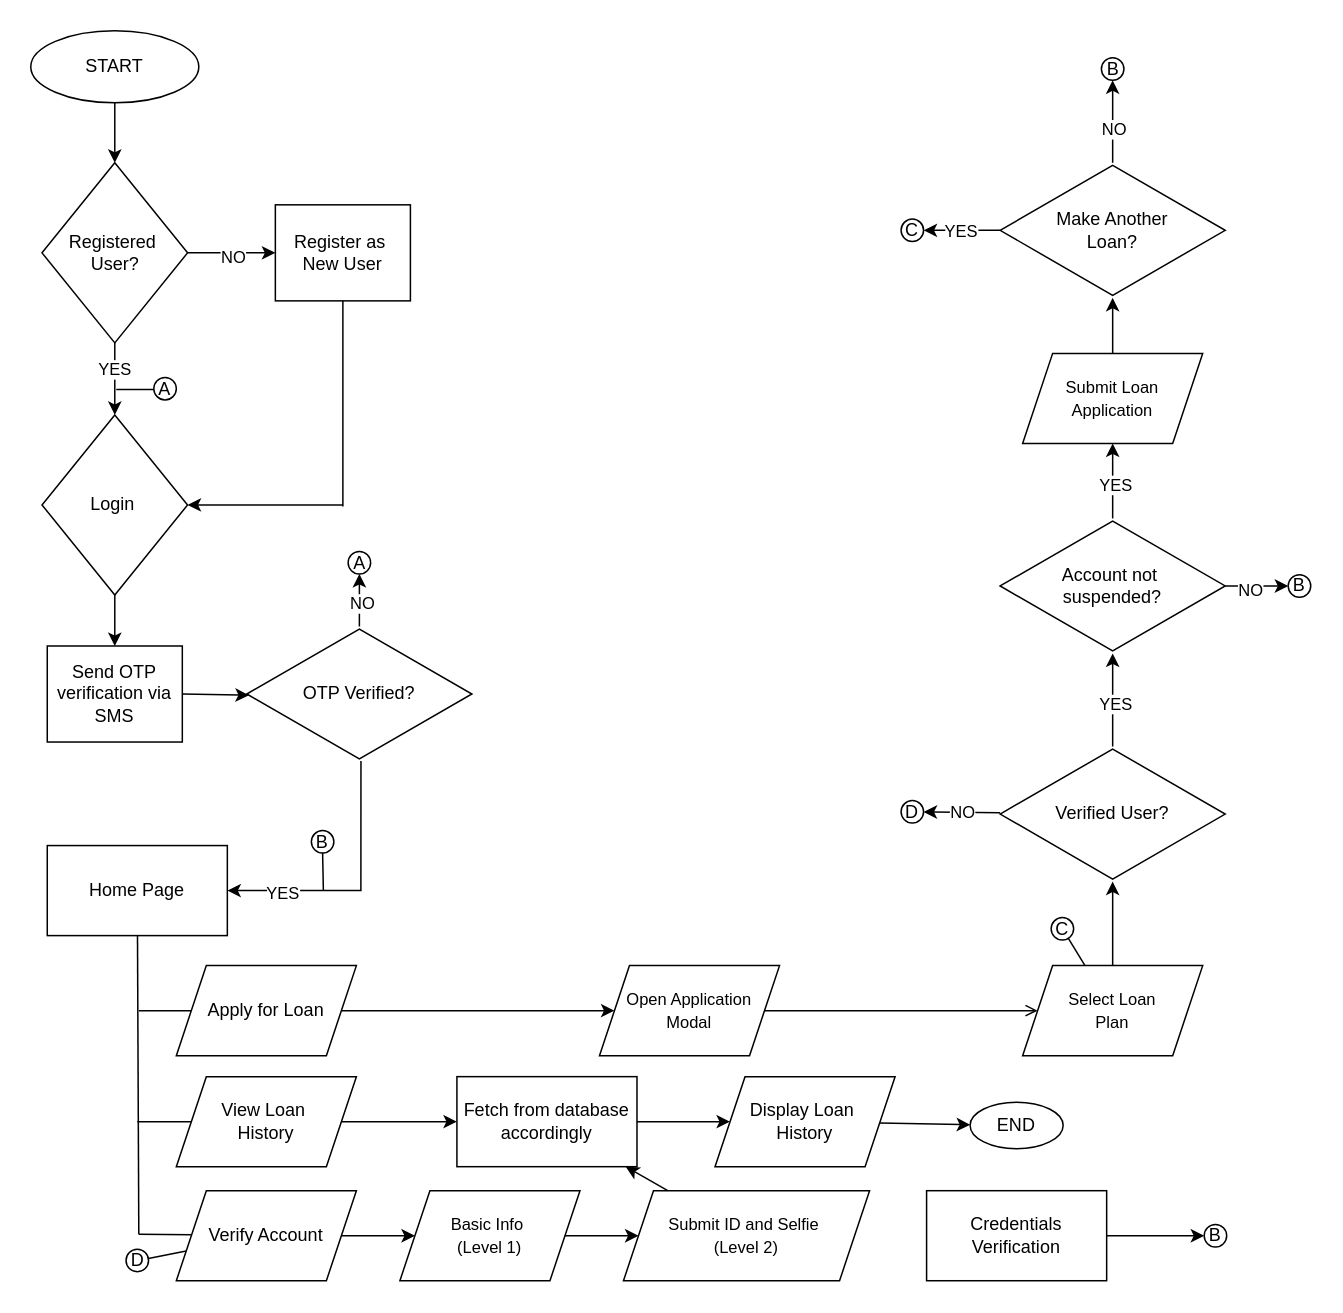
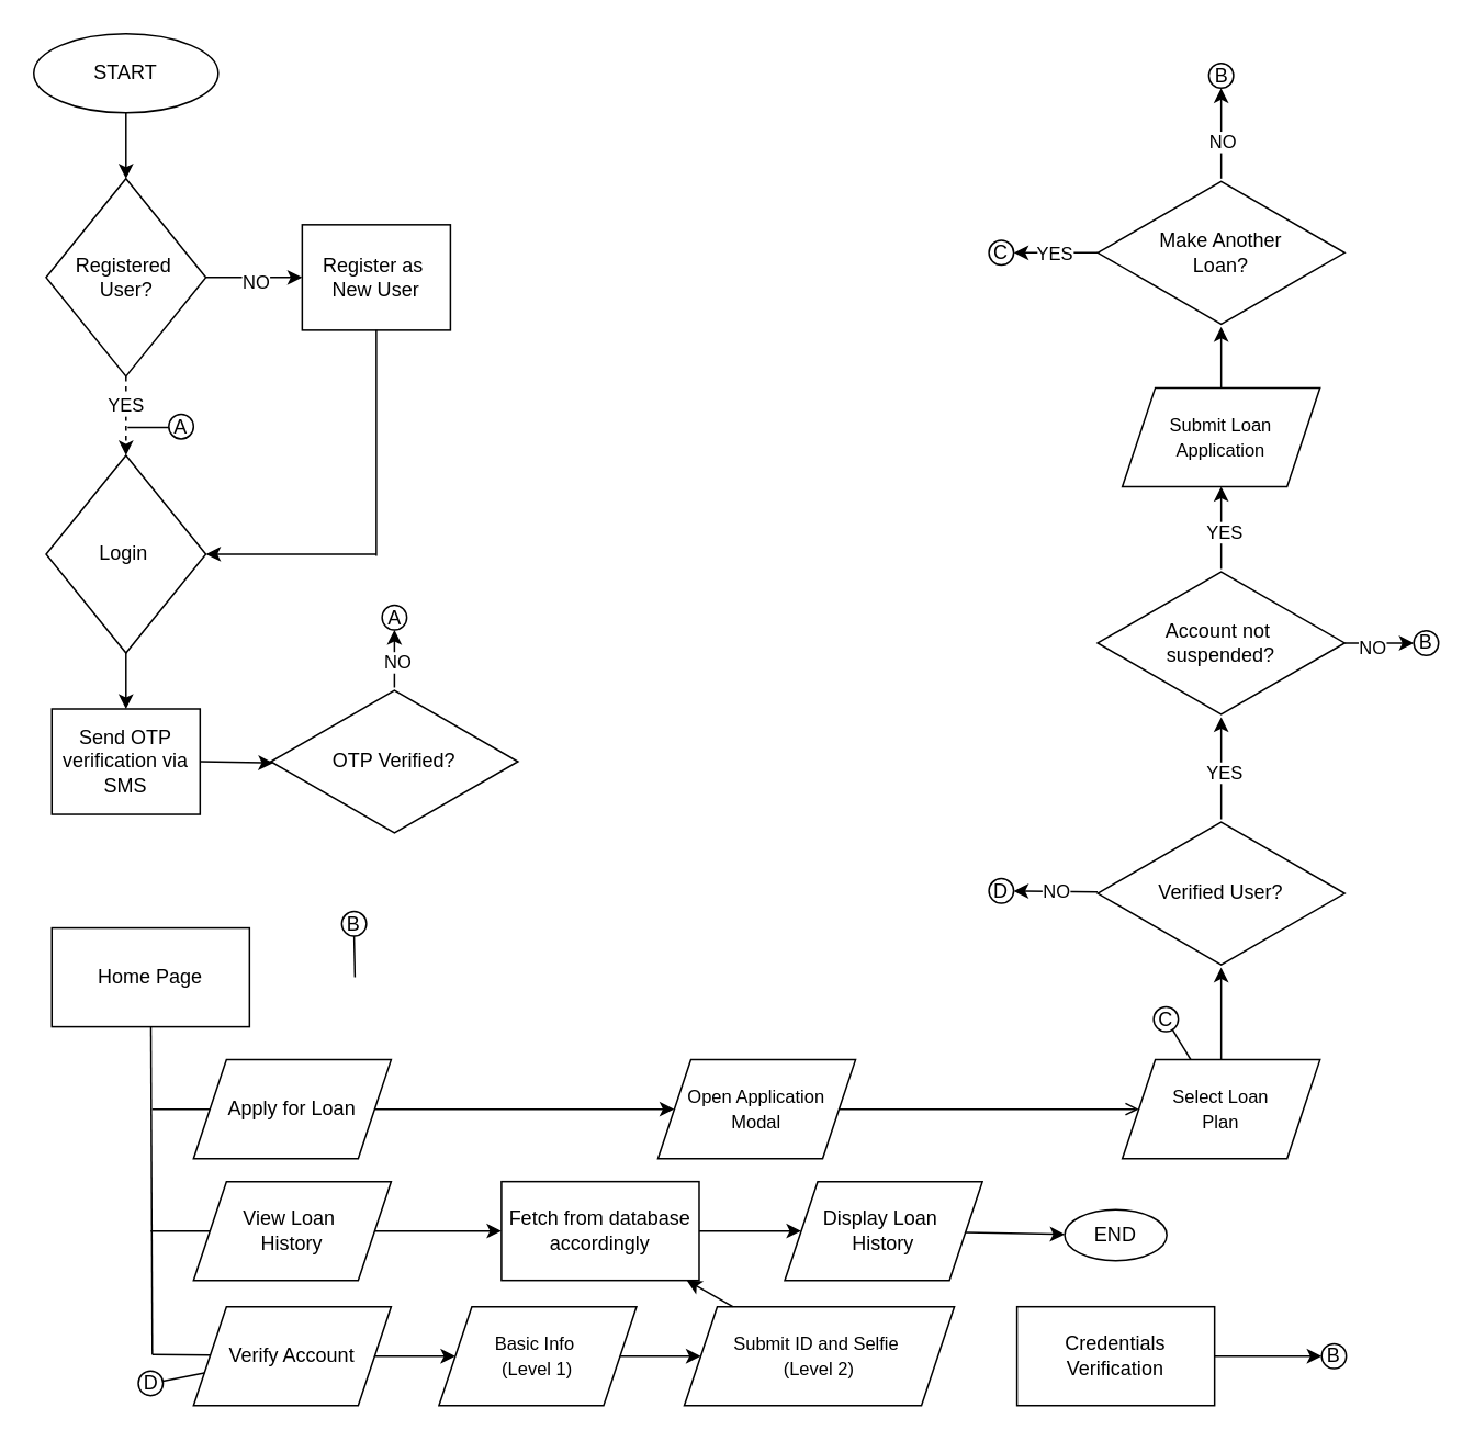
- <mxCell id="9" value="" style="endArrow=classic;html=1;rounded=0;exitX=0.5;exitY=1;exitDx=0;exitDy=0;entryX=0.5;entryY=0;entryDx=0;entryDy=0;" edge="1" parent="1" source="4" target="8"><mxGeometry width="50" height="50" relative="1" as="geometry"><mxPoint x="95.005" y="234" as="sourcePoint" /><mxPoint x="422.46" y="319.96" as="targetPoint" /></mxGeometry></mxCell>
+ <mxCell id="9" value="" style="endArrow=classic;html=1;rounded=0;exitX=0.5;exitY=1;exitDx=0;exitDy=0;entryX=0.5;entryY=0;entryDx=0;entryDy=0;dashed=1;" edge="1" parent="1" source="4" target="8"><mxGeometry width="50" height="50" relative="1" as="geometry"><mxPoint x="95.005" y="234" as="sourcePoint" /><mxPoint x="422.46" y="319.96" as="targetPoint" /></mxGeometry></mxCell>
- <mxCell id="20" value="" style="endArrow=classic;html=1;rounded=0;exitX=0.507;exitY=0.996;exitDx=0;exitDy=0;exitPerimeter=0;entryX=1;entryY=0.5;entryDx=0;entryDy=0;" edge="1" parent="1" source="17" target="18"><mxGeometry width="50" height="50" relative="1" as="geometry"><mxPoint x="248" y="634" as="sourcePoint" /><mxPoint x="298" y="584" as="targetPoint" /><Array as="points"><mxPoint x="240" y="593" /></Array></mxGeometry></mxCell>
- <mxCell id="21" value="YES" style="edgeLabel;html=1;align=center;verticalAlign=middle;resizable=0;points=[];" vertex="1" connectable="0" parent="20"><mxGeometry x="0.591" y="1" relative="1" as="geometry"><mxPoint as="offset" /></mxGeometry></mxCell>
